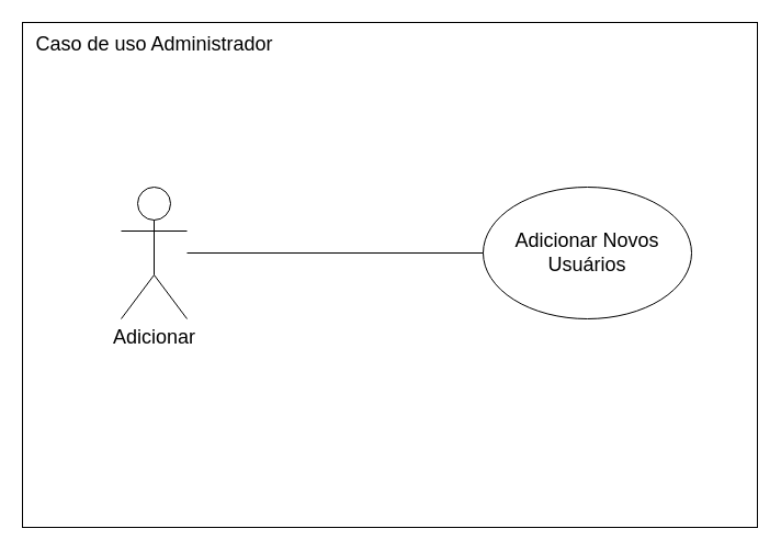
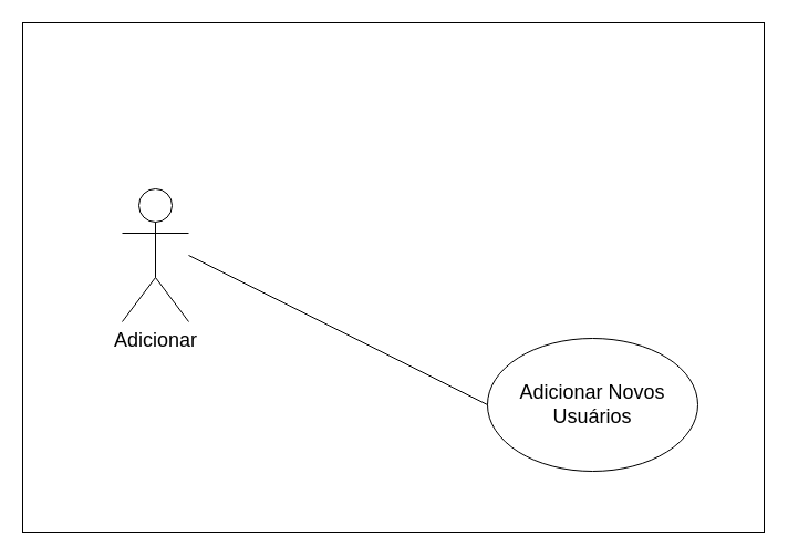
- <mxCell id="6" value="&lt;font style=&quot;font-size: 18px&quot;&gt;Caso de uso Administrador&lt;/font&gt;" style="text;html=1;align=center;verticalAlign=middle;resizable=0;points=[];autosize=1;" vertex="1" parent="1"><mxGeometry x="25" y="30" width="230" height="20" as="geometry" /></mxCell>
- <mxCell id="4" value="&lt;font style=&quot;font-size: 18px&quot;&gt;Adicionar Novos Usuários&lt;/font&gt;" style="ellipse;whiteSpace=wrap;html=1;" vertex="1" parent="1"><mxGeometry x="440" y="170" width="190" height="120" as="geometry" /></mxCell>
+ <mxCell id="4" value="&lt;font style=&quot;font-size: 18px&quot;&gt;Adicionar Novos Usuários&lt;/font&gt;" style="ellipse;whiteSpace=wrap;html=1;" vertex="1" parent="1"><mxGeometry x="440" y="305" width="190" height="120" as="geometry" /></mxCell>
